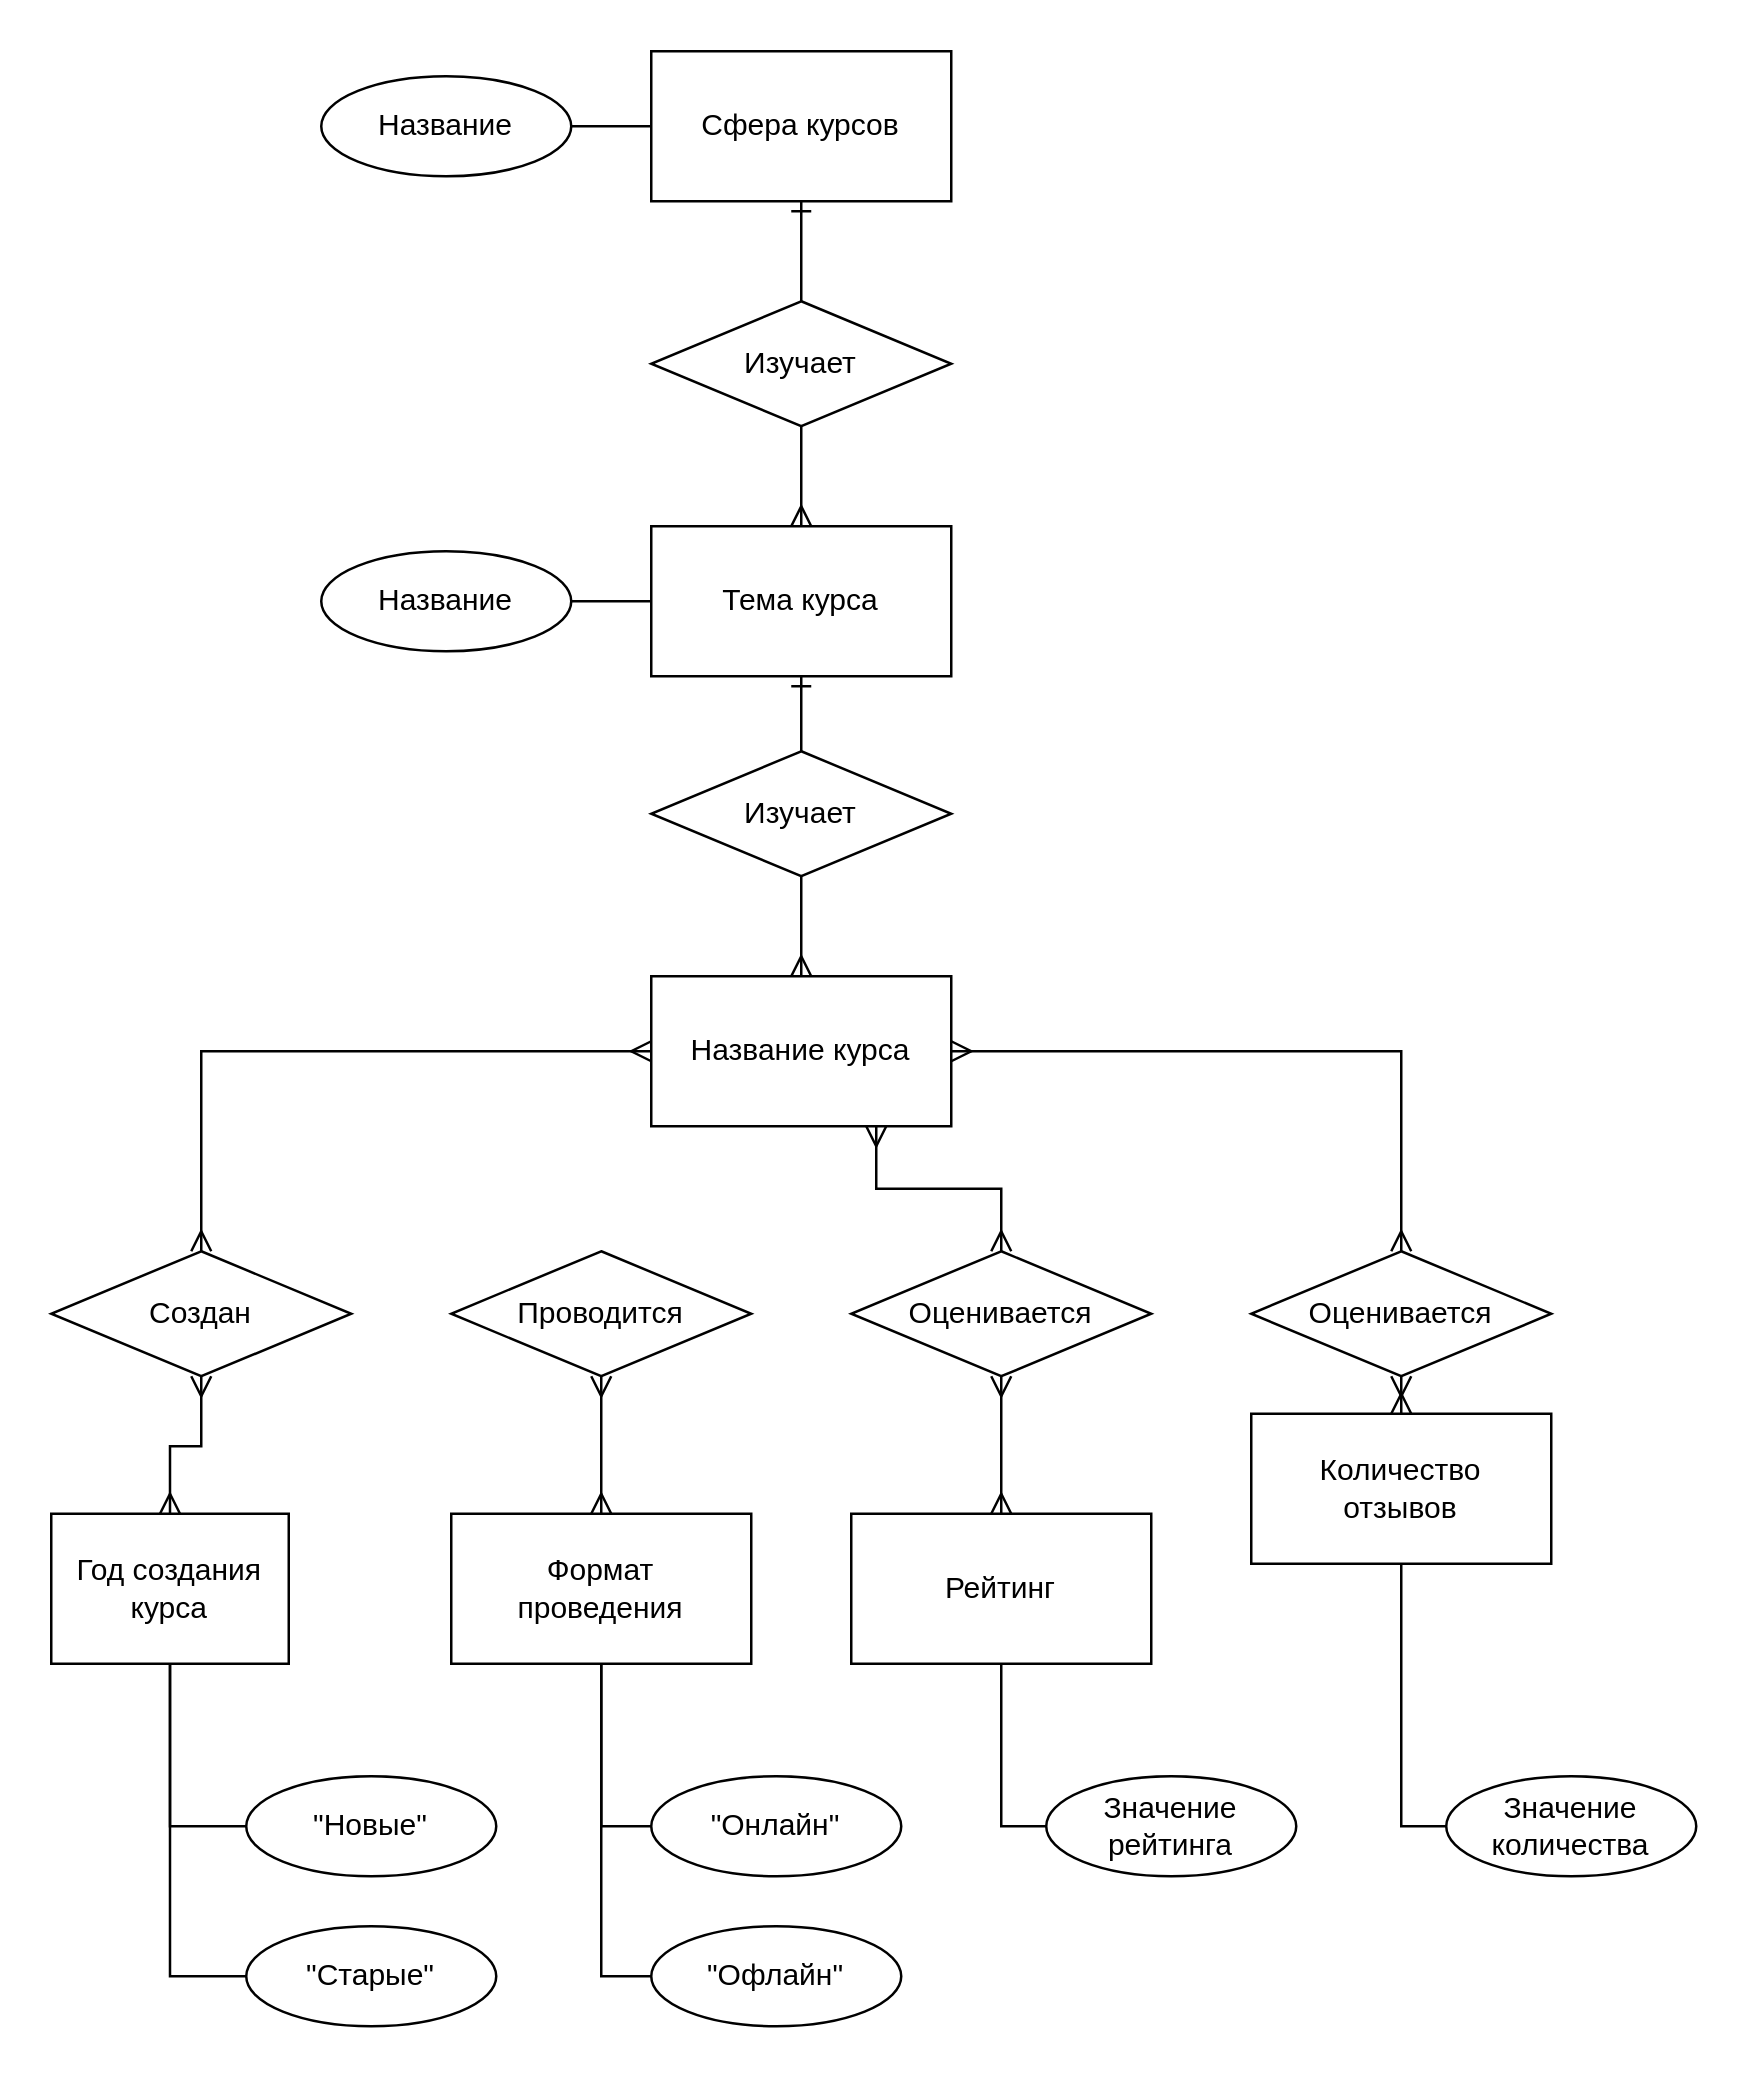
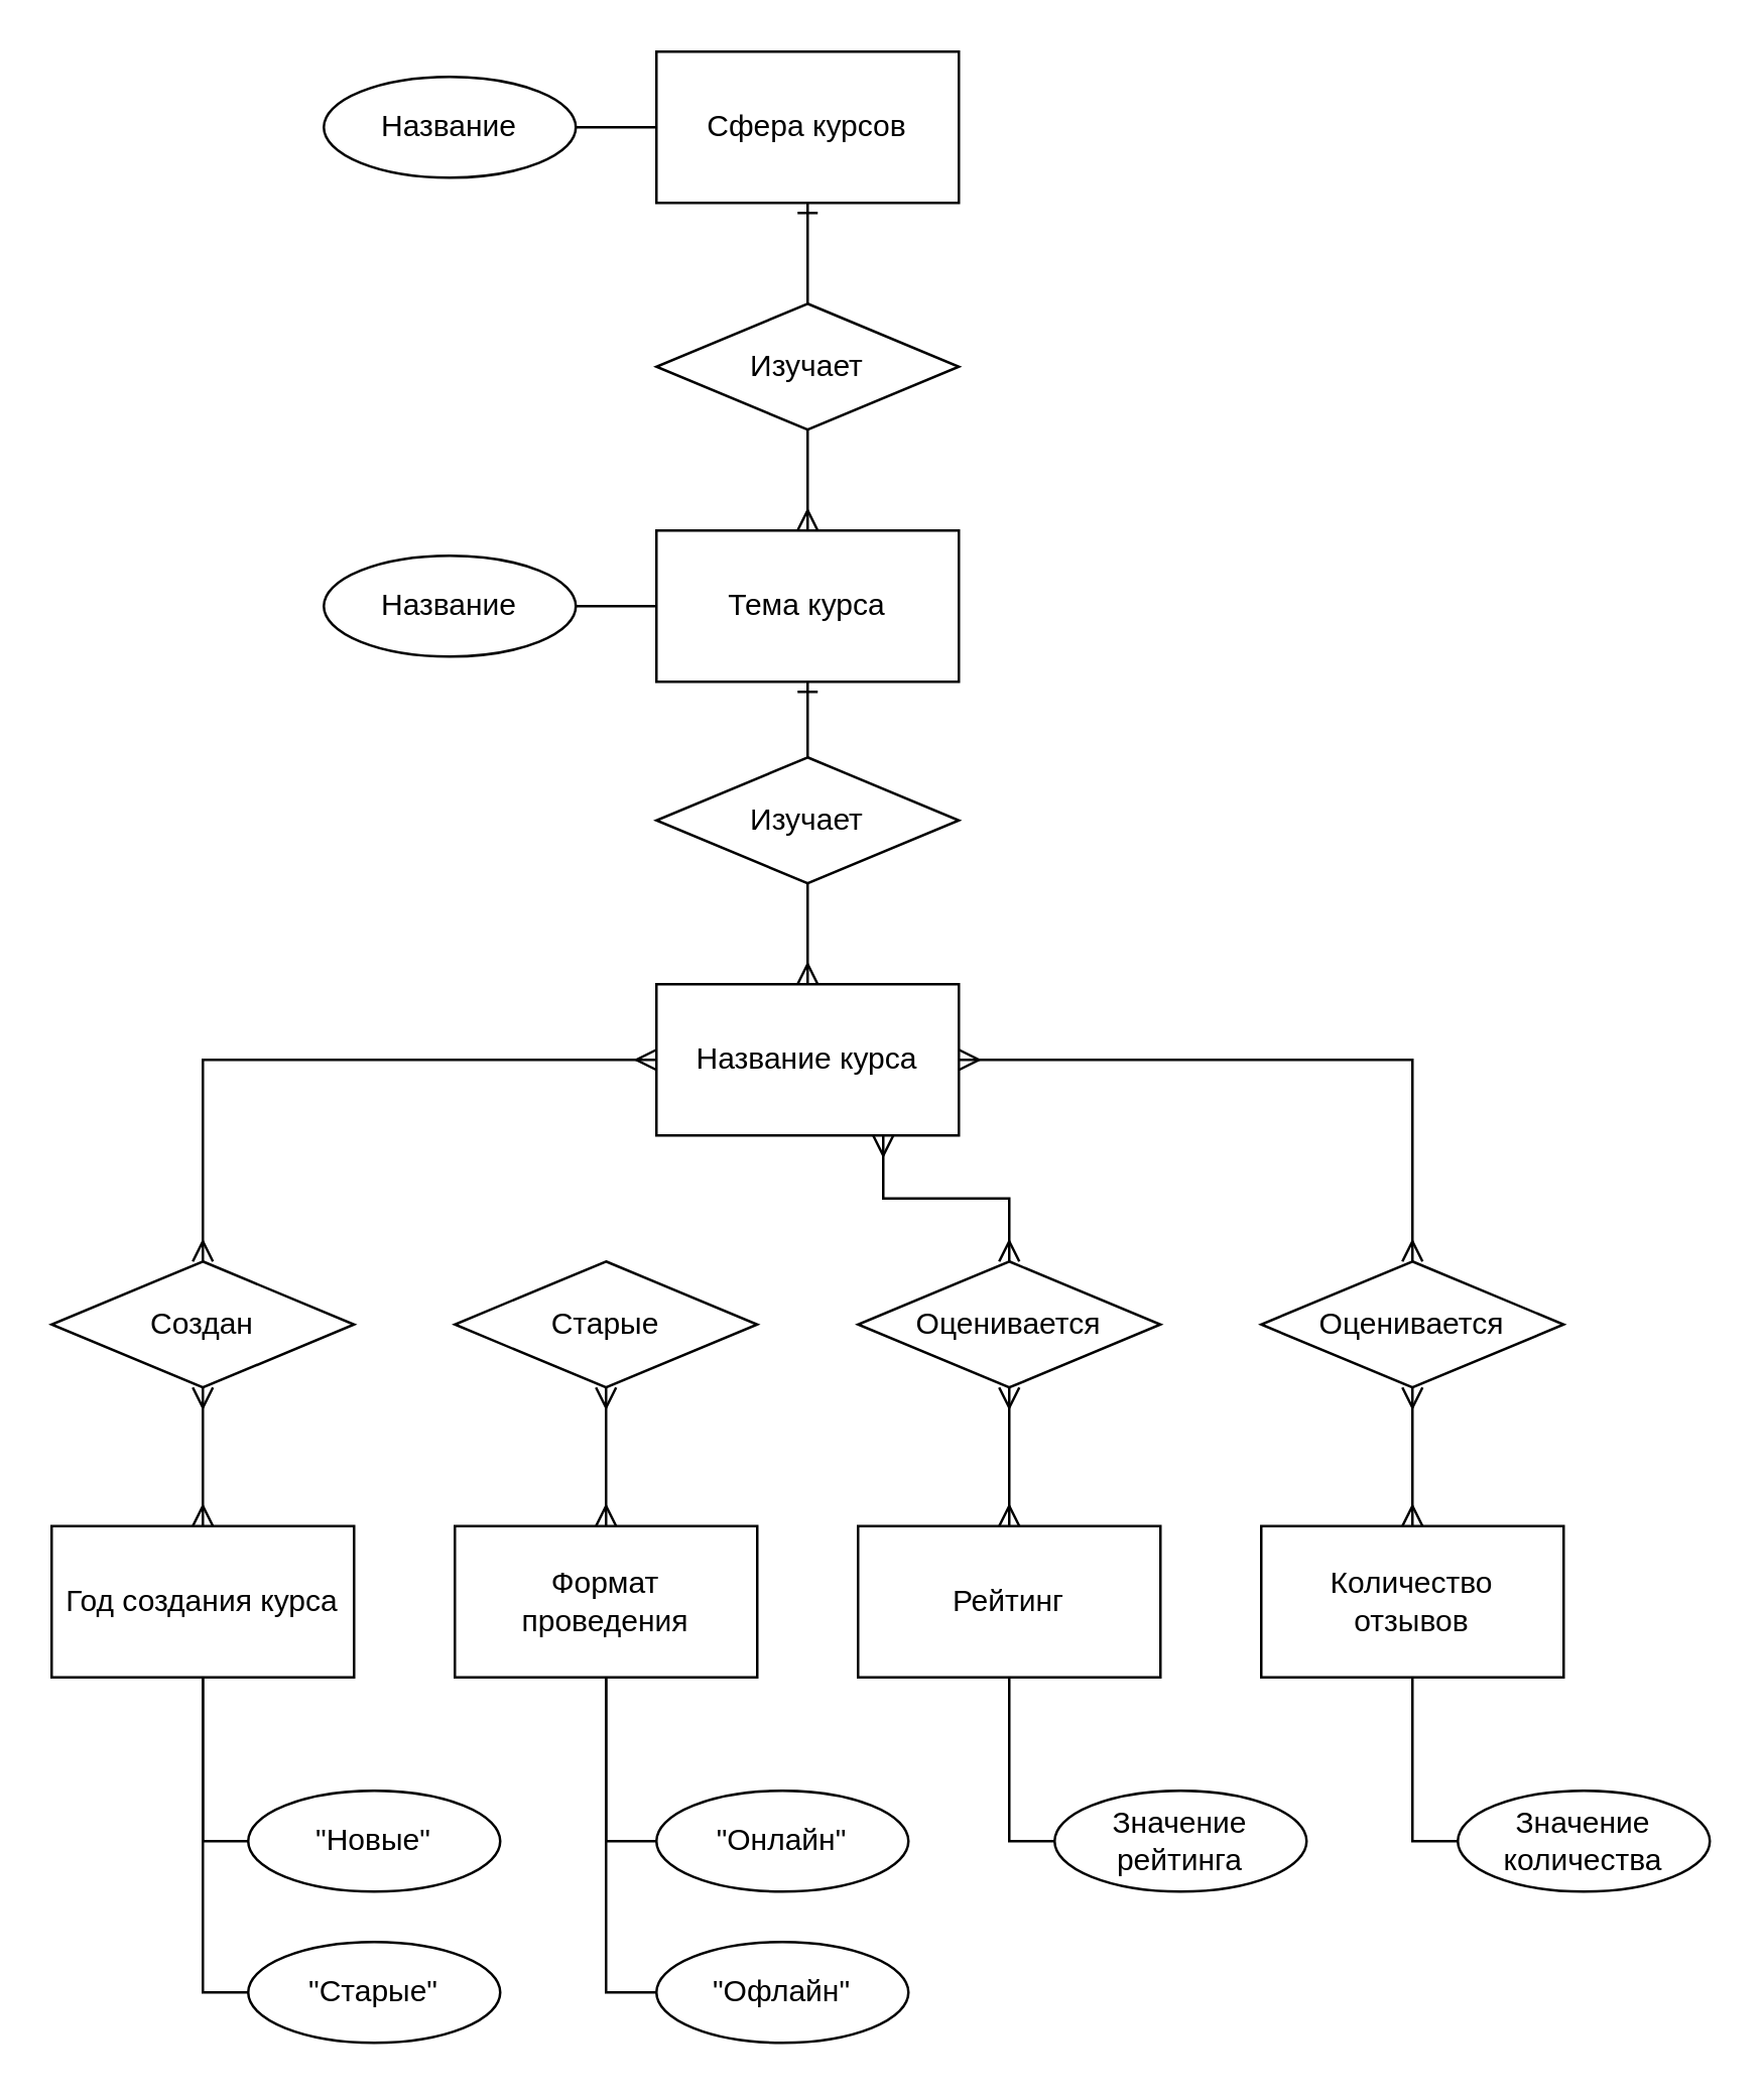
- <mxCell id="27" value="Проводится" style="rhombus;whiteSpace=wrap;html=1;" parent="1" vertex="1"><mxGeometry x="180" y="500" width="120" height="50" as="geometry" /></mxCell>
+ <mxCell id="27" value="Старые" style="rhombus;whiteSpace=wrap;html=1;" parent="1" vertex="1"><mxGeometry x="180" y="500" width="120" height="50" as="geometry" /></mxCell>
- <mxCell id="9" value="Количество&lt;br&gt;отзывов" style="rounded=0;whiteSpace=wrap;html=1;" parent="1" vertex="1"><mxGeometry x="500" y="565" width="120" height="60" as="geometry" /></mxCell>
+ <mxCell id="9" value="Количество&lt;br&gt;отзывов" style="rounded=0;whiteSpace=wrap;html=1;" parent="1" vertex="1"><mxGeometry x="500" y="605" width="120" height="60" as="geometry" /></mxCell>
- <mxCell id="8" value="Год создания курса" style="rounded=0;whiteSpace=wrap;html=1;" parent="1" vertex="1"><mxGeometry x="20" y="605" width="95" height="60" as="geometry" /></mxCell>
+ <mxCell id="8" value="Год создания курса" style="rounded=0;whiteSpace=wrap;html=1;" parent="1" vertex="1"><mxGeometry x="20" y="605" width="120" height="60" as="geometry" /></mxCell>
